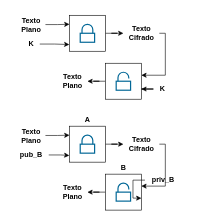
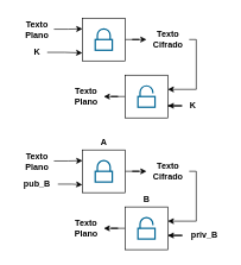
- <mxCell id="26" value="priv_B" style="text;html=1;align=center;verticalAlign=middle;resizable=0;points=[];autosize=1;strokeColor=none;fillColor=none;fontStyle=1" vertex="1" parent="1"><mxGeometry x="241" y="285" width="60" height="30" as="geometry" /></mxCell>
+ <mxCell id="26" value="priv_B" style="text;html=1;align=center;verticalAlign=middle;resizable=0;points=[];autosize=1;strokeColor=none;fillColor=none;fontStyle=1" vertex="1" parent="1"><mxGeometry x="256" y="315" width="60" height="30" as="geometry" /></mxCell>
